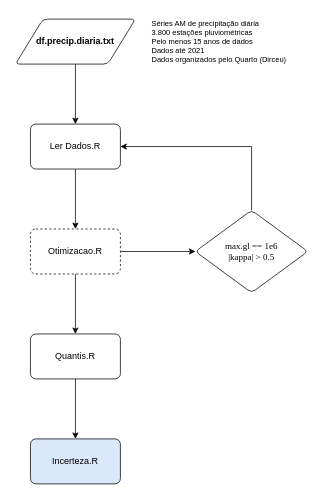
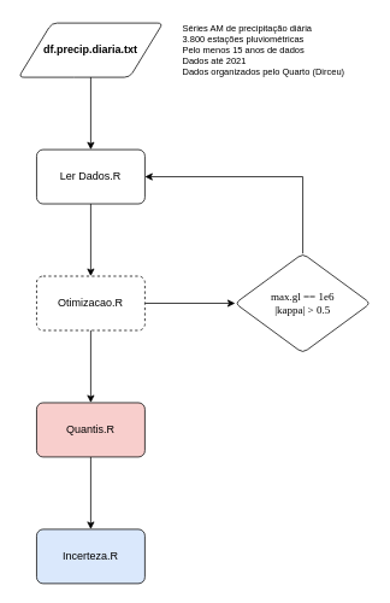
- <mxCell id="13" value="Quantis.R" style="whiteSpace=wrap;html=1;strokeWidth=1;rounded=1;arcSize=12;" vertex="1" parent="1"><mxGeometry x="40" y="445" width="120" height="60" as="geometry" /></mxCell>
+ <mxCell id="13" value="Quantis.R" style="whiteSpace=wrap;html=1;strokeWidth=1;rounded=1;arcSize=12;fillColor=#f8cecc;" vertex="1" parent="1"><mxGeometry x="40" y="445" width="120" height="60" as="geometry" /></mxCell>
